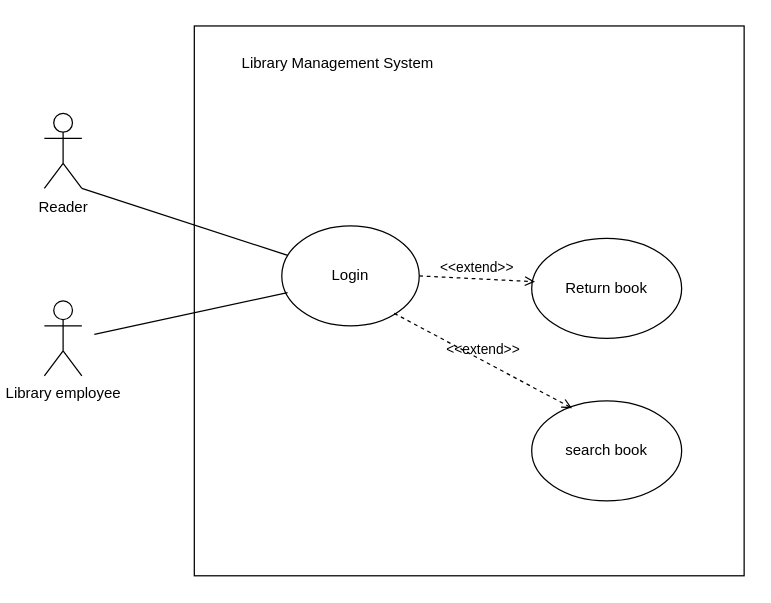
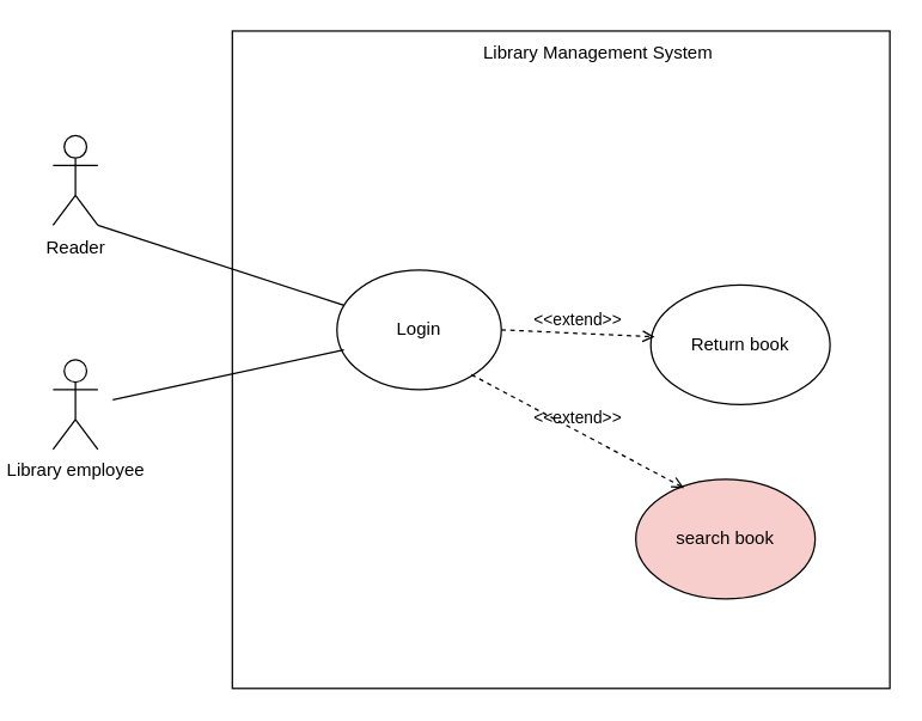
- <mxCell id="4" value="Library Management System" style="text;html=1;align=center;verticalAlign=middle;whiteSpace=wrap;rounded=0;" vertex="1" parent="1"><mxGeometry x="190" y="35" width="160" height="30" as="geometry" /></mxCell>
+ <mxCell id="4" value="Library Management System" style="text;html=1;align=center;verticalAlign=middle;whiteSpace=wrap;rounded=0;" vertex="1" parent="1"><mxGeometry x="320" y="20" width="160" height="30" as="geometry" /></mxCell>
- <mxCell id="6" value="Return book" style="ellipse;whiteSpace=wrap;html=1;" vertex="1" parent="1"><mxGeometry x="425" y="190" width="120" height="80" as="geometry" /></mxCell>
+ <mxCell id="6" value="Return book" style="ellipse;whiteSpace=wrap;html=1;" vertex="1" parent="1"><mxGeometry x="435" y="190" width="120" height="80" as="geometry" /></mxCell>
- <mxCell id="7" value="search book" style="ellipse;whiteSpace=wrap;html=1;" vertex="1" parent="1"><mxGeometry x="425" y="320" width="120" height="80" as="geometry" /></mxCell>
+ <mxCell id="7" value="search book" style="ellipse;whiteSpace=wrap;html=1;fillColor=#f8cecc;" vertex="1" parent="1"><mxGeometry x="425" y="320" width="120" height="80" as="geometry" /></mxCell>
